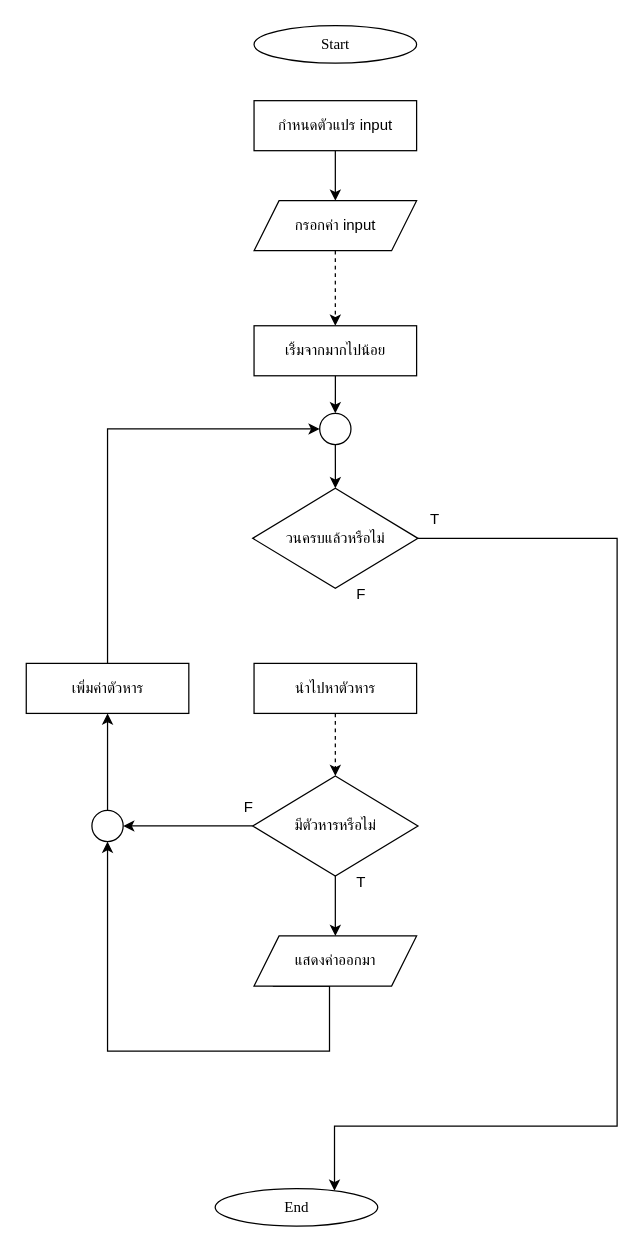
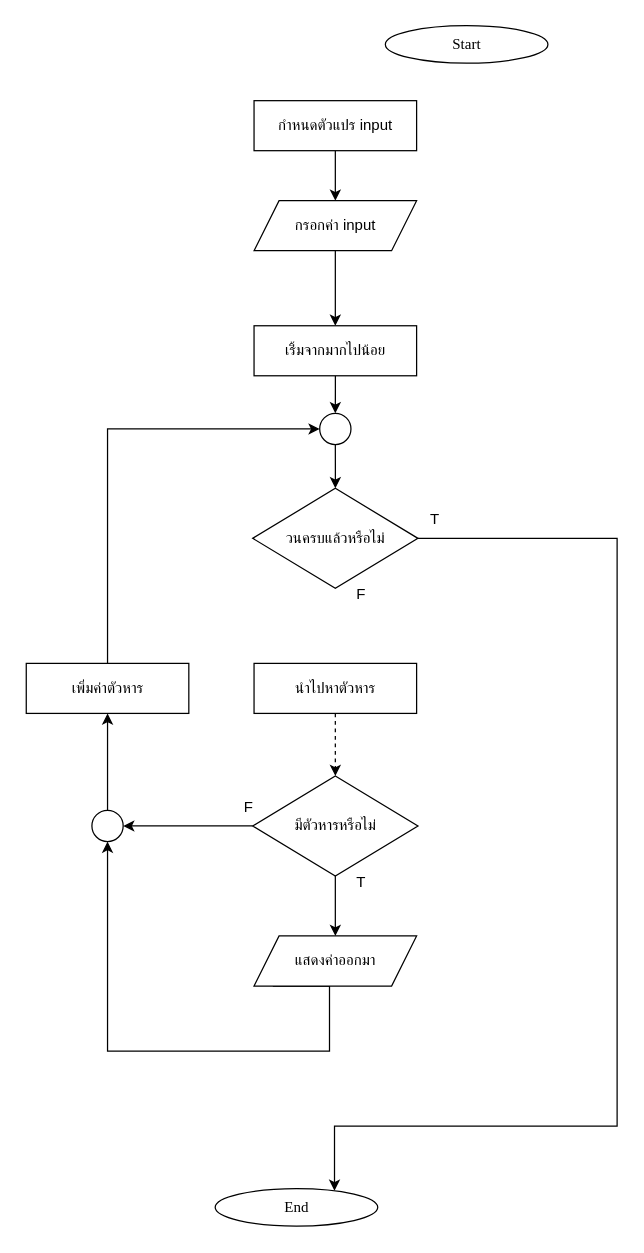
- <mxCell id="2" value="&lt;font data-font-src=&quot;https://fonts.googleapis.com/css?family=Sarabun&quot; face=&quot;Sarabun&quot;&gt;Start&lt;/font&gt;" style="ellipse;whiteSpace=wrap;html=1;" vertex="1" parent="1"><mxGeometry x="202.66" y="20" width="130" height="30" as="geometry" /></mxCell>
+ <mxCell id="2" value="&lt;font data-font-src=&quot;https://fonts.googleapis.com/css?family=Sarabun&quot; face=&quot;Sarabun&quot;&gt;Start&lt;/font&gt;" style="ellipse;whiteSpace=wrap;html=1;" vertex="1" parent="1"><mxGeometry x="307.66" y="20" width="130" height="30" as="geometry" /></mxCell>
- <mxCell id="5" value="" style="edgeStyle=orthogonalEdgeStyle;rounded=0;orthogonalLoop=1;jettySize=auto;html=1;dashed=1;" edge="1" parent="1" source="6" target="10"><mxGeometry relative="1" as="geometry" /></mxCell>
+ <mxCell id="5" value="" style="edgeStyle=orthogonalEdgeStyle;rounded=0;orthogonalLoop=1;jettySize=auto;html=1;" edge="1" parent="1" source="6" target="10"><mxGeometry relative="1" as="geometry" /></mxCell>
